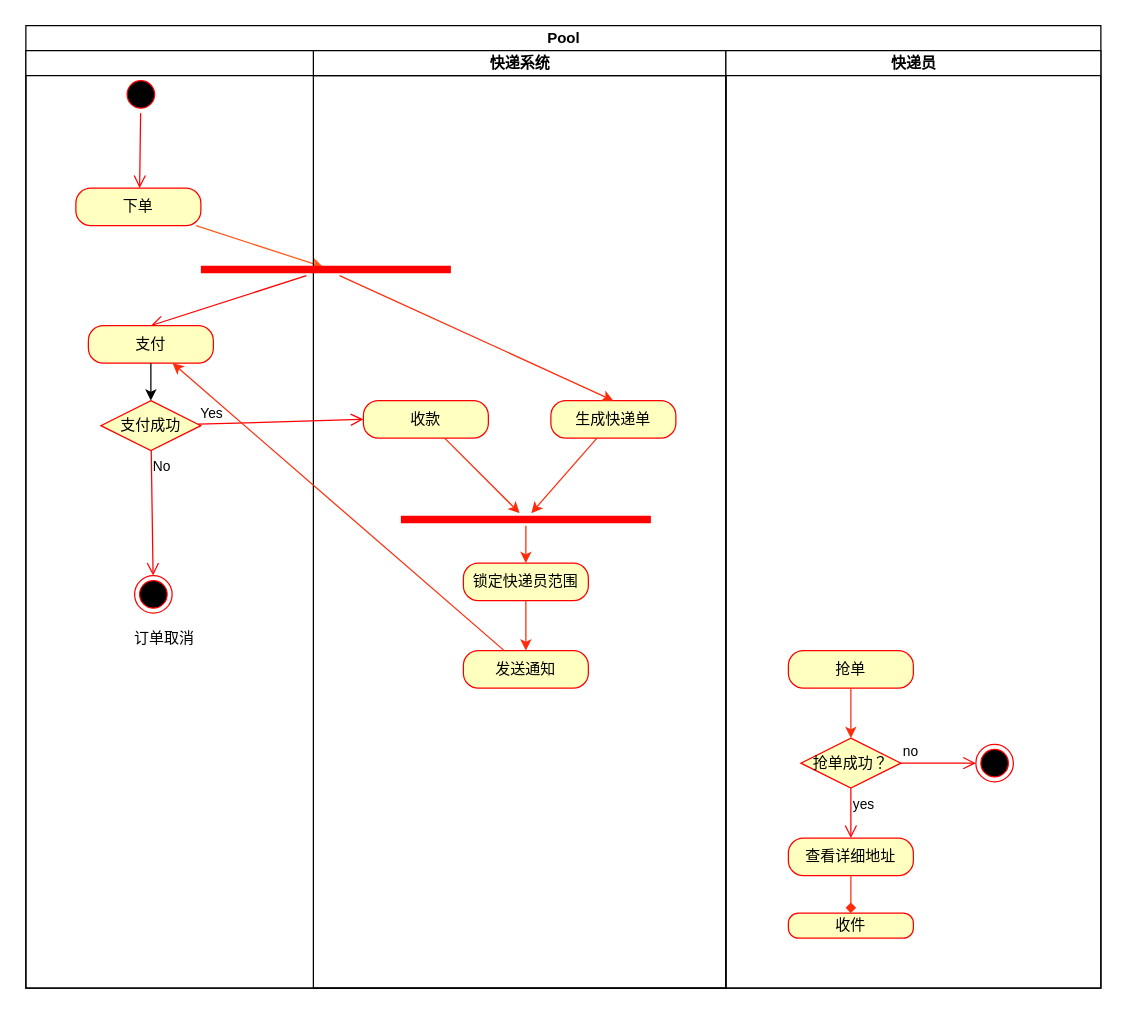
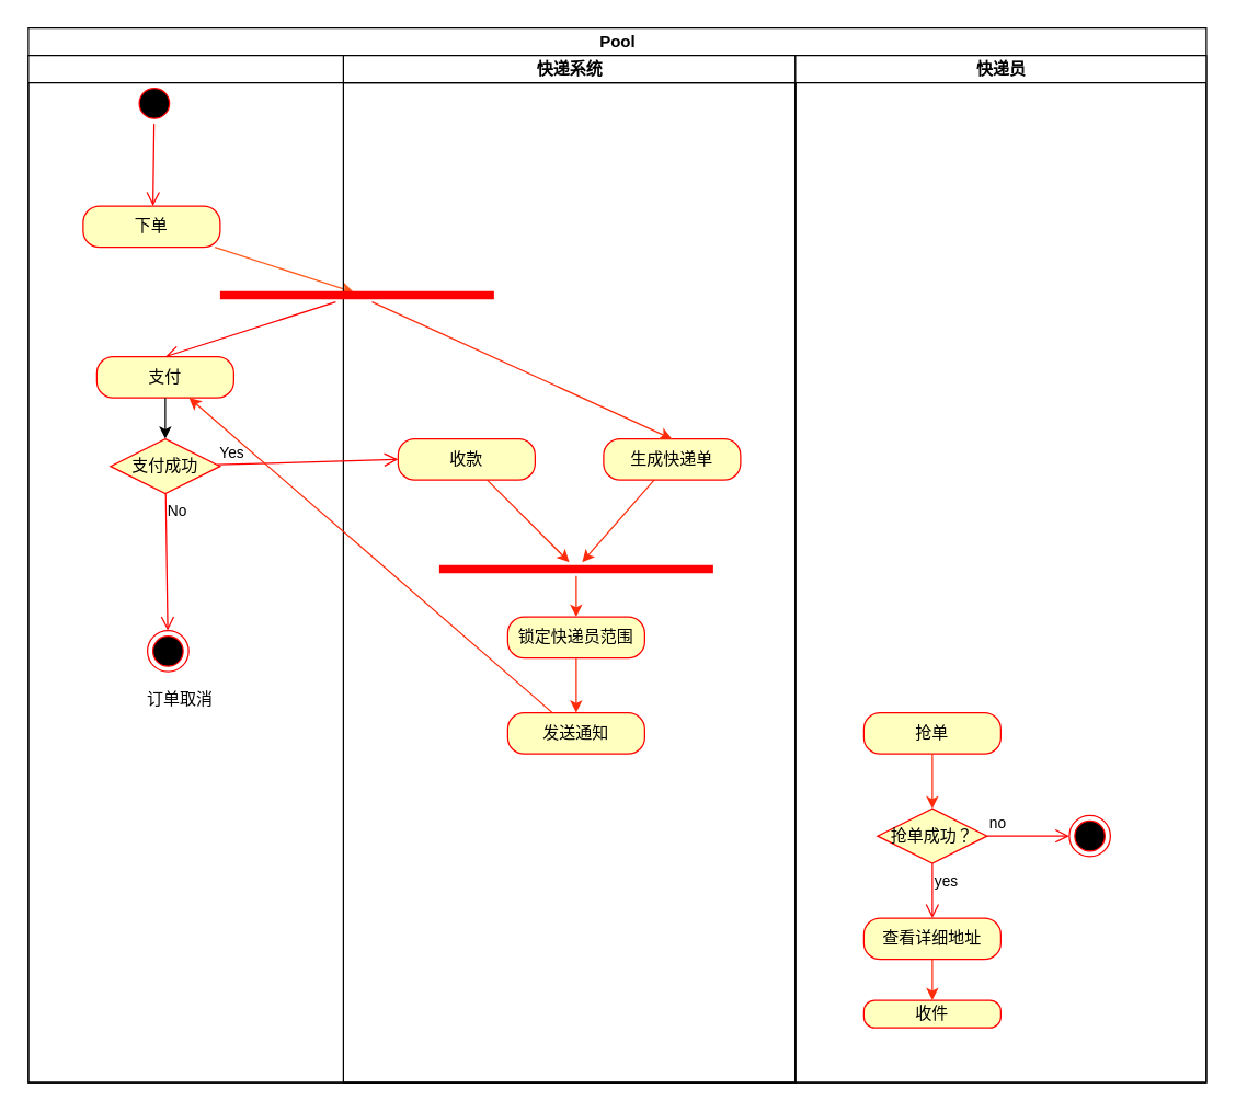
- <mxCell id="38" value="" style="edgeStyle=none;rounded=0;orthogonalLoop=1;jettySize=auto;html=1;strokeColor=#FF2B0A;endArrow=diamond;" edge="1" parent="29" source="35" target="37"><mxGeometry relative="1" as="geometry" /></mxCell>
+ <mxCell id="38" value="" style="edgeStyle=none;rounded=0;orthogonalLoop=1;jettySize=auto;html=1;strokeColor=#FF2B0A;" edge="1" parent="29" source="35" target="37"><mxGeometry relative="1" as="geometry" /></mxCell>
